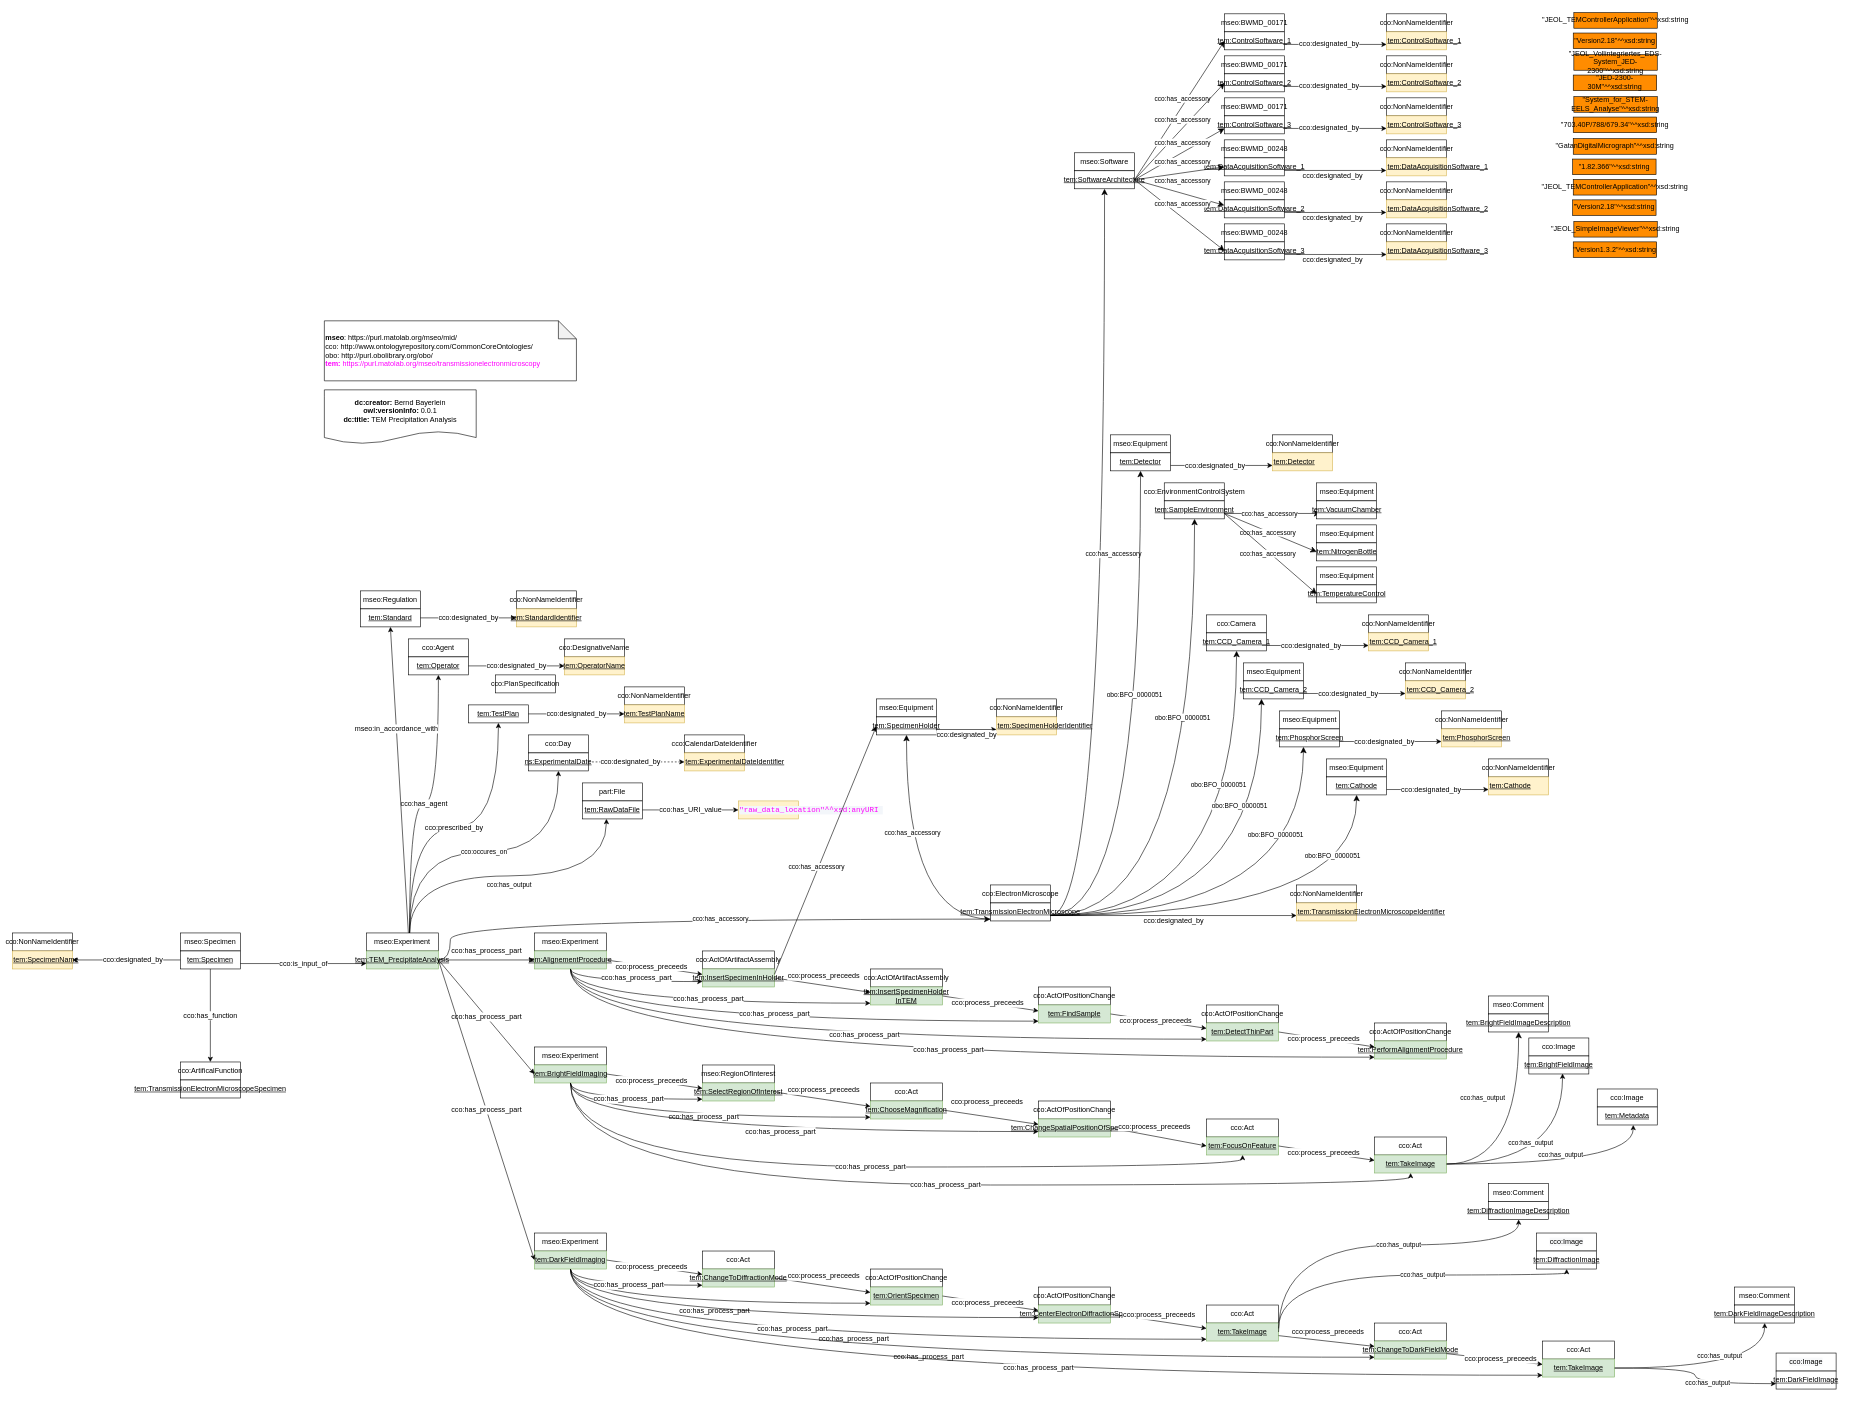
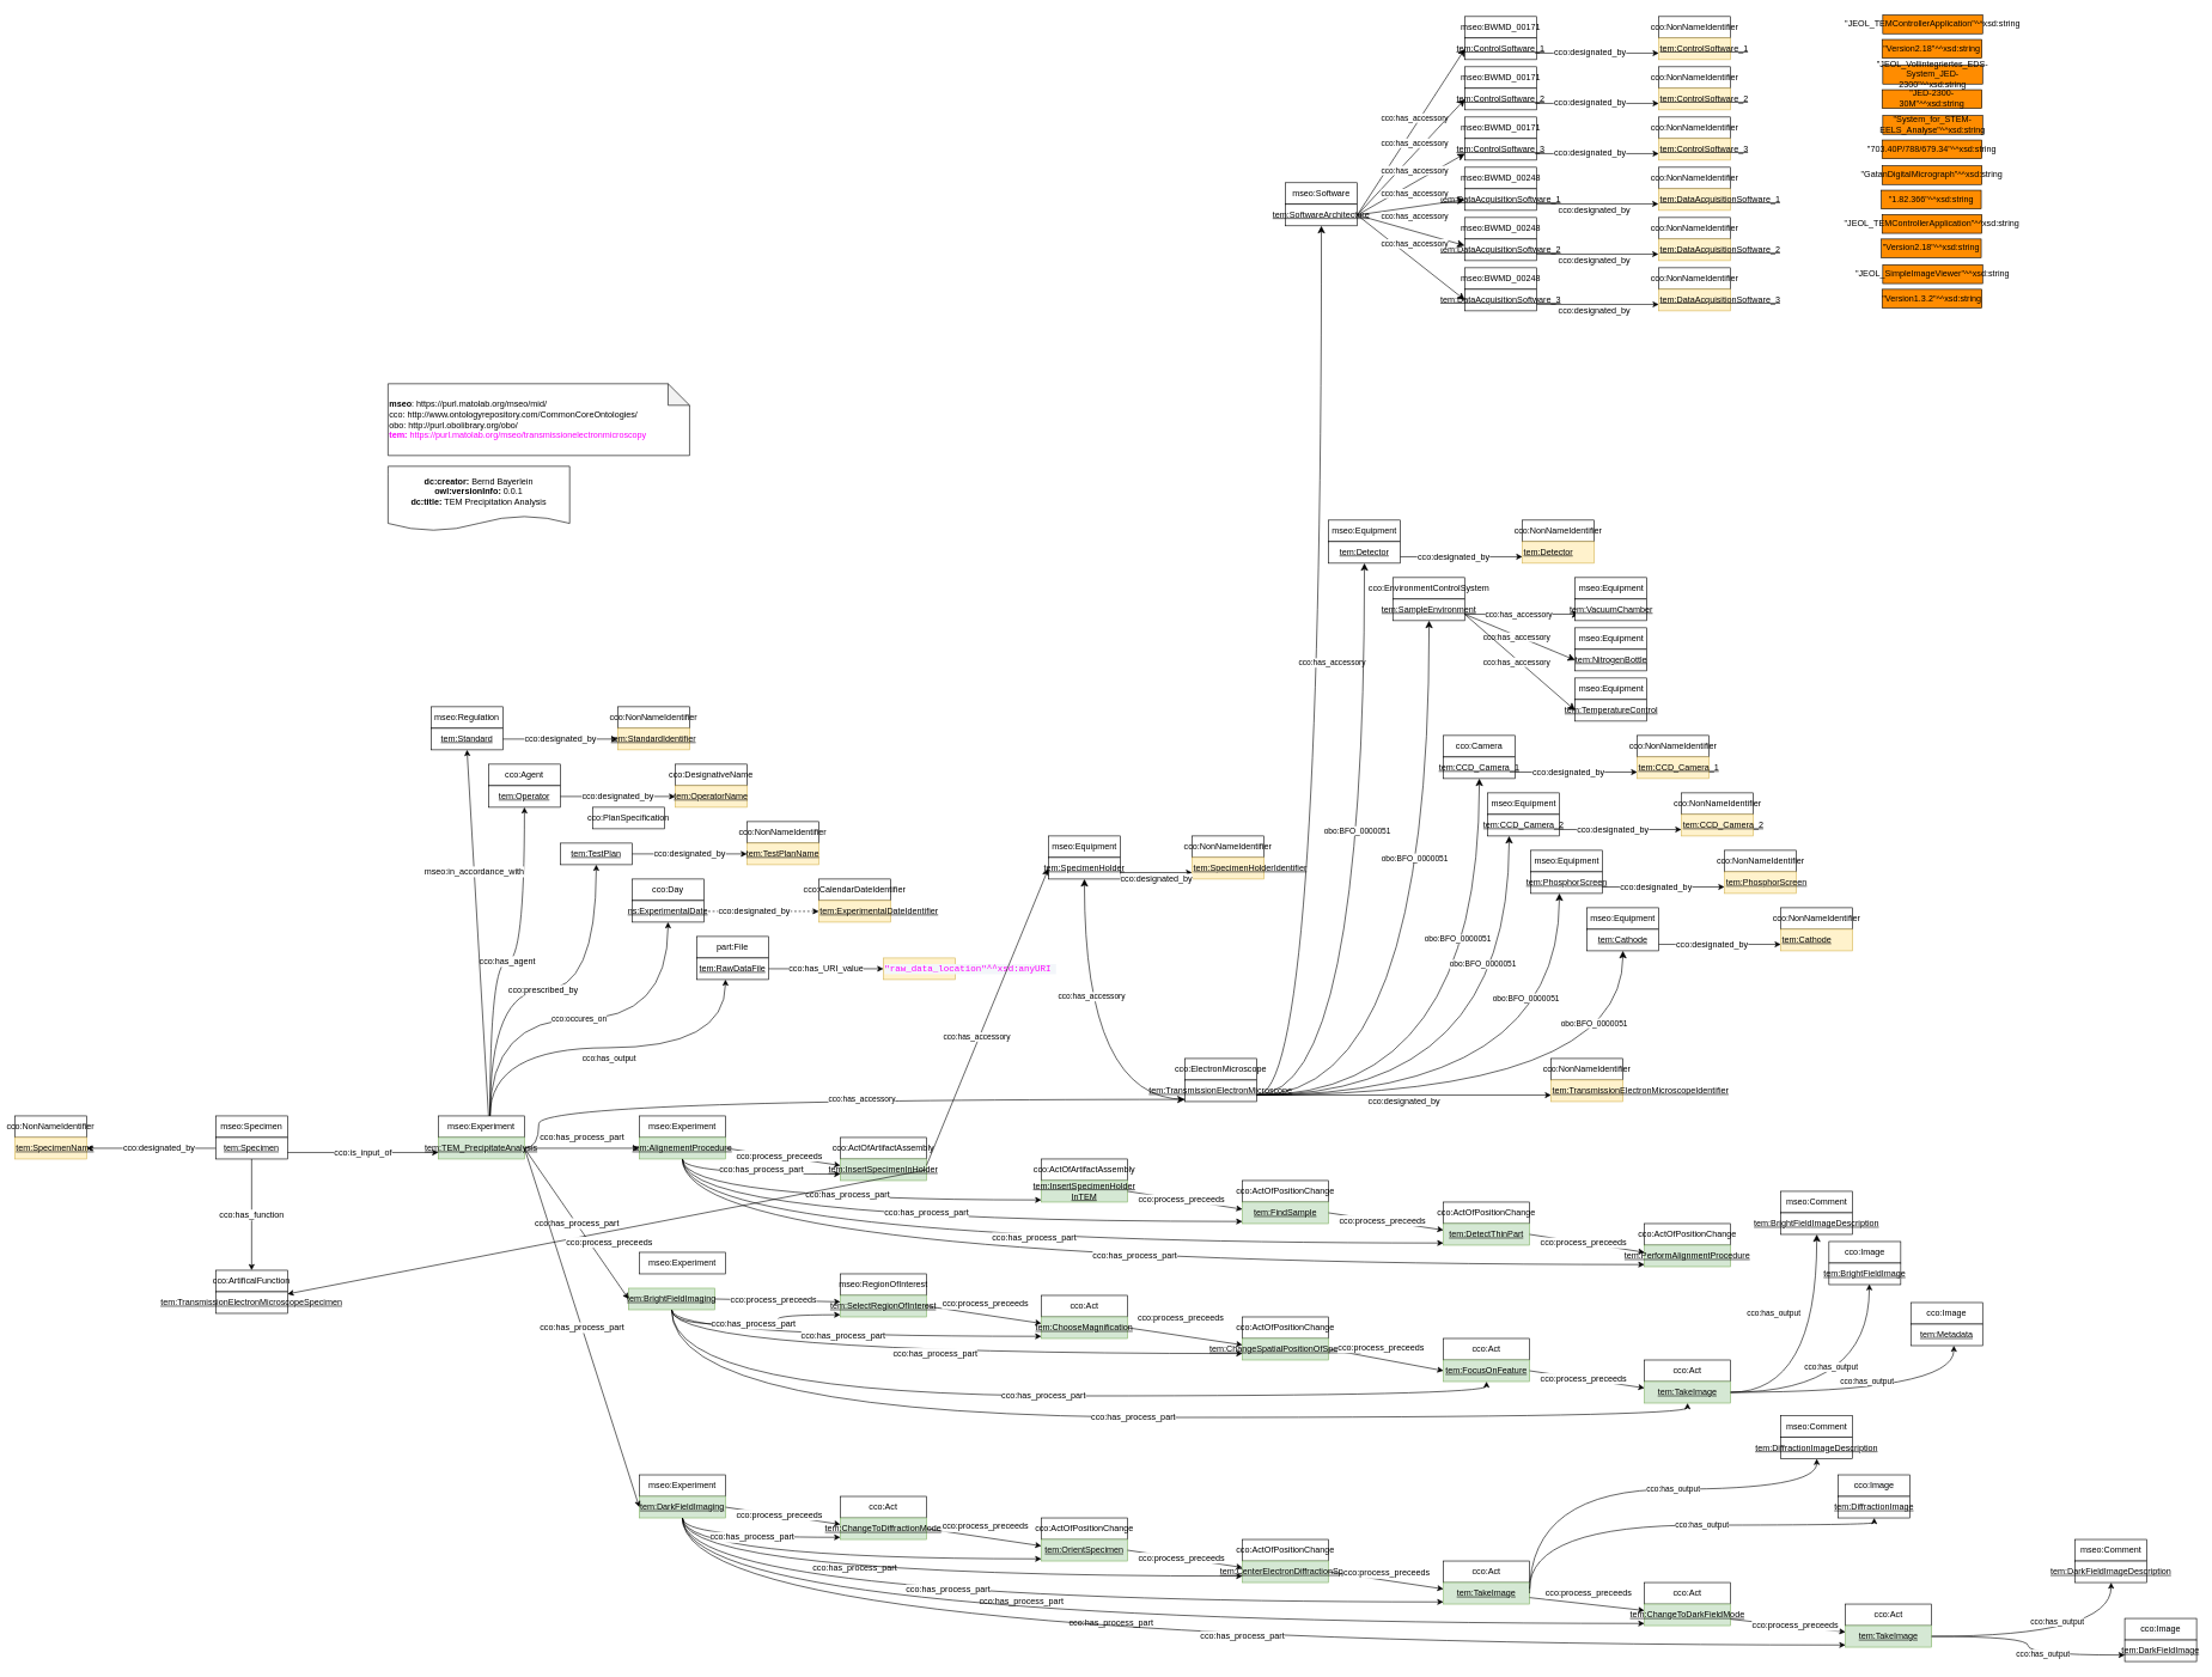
- <mxCell id="36" value="cco:process_preceeds" style="rounded=0;orthogonalLoop=1;jettySize=auto;html=1;exitX=1;exitY=0.5;exitDx=0;exitDy=0;fontSize=12;entryX=0;entryY=0.3;entryDx=0;entryDy=0;" edge="1" parent="1" source="10" target="12"><mxGeometry y="15" relative="1" as="geometry"><mxPoint x="1270" y="1524" as="sourcePoint" /><mxPoint x="1430" y="1524" as="targetPoint" /><mxPoint as="offset" /></mxGeometry></mxCell>
+ <mxCell id="36" value="cco:process_preceeds" style="rounded=0;orthogonalLoop=1;jettySize=auto;html=1;exitX=1;exitY=0.5;exitDx=0;exitDy=0;fontSize=12;" edge="1" parent="1" source="10" target="103"><mxGeometry y="15" relative="1" as="geometry"><mxPoint x="1270" y="1524" as="sourcePoint" /><mxPoint x="1430" y="1524" as="targetPoint" /><mxPoint as="offset" /></mxGeometry></mxCell>
- <mxCell id="16" value="&lt;u&gt;tem:BrightFieldImaging&lt;/u&gt;" style="rounded=0;whiteSpace=wrap;html=1;snapToPoint=1;points=[[0.1,0],[0.2,0],[0.3,0],[0.4,0],[0.5,0],[0.6,0],[0.7,0],[0.8,0],[0.9,0],[0,0.1],[0,0.3],[0,0.5],[0,0.7],[0,0.9],[0.1,1],[0.2,1],[0.3,1],[0.4,1],[0.5,1],[0.6,1],[0.7,1],[0.8,1],[0.9,1],[1,0.1],[1,0.3],[1,0.5],[1,0.7],[1,0.9]];fillColor=#d5e8d4;strokeColor=#82b366;" vertex="1" parent="1"><mxGeometry x="890" y="1774" width="120" height="30" as="geometry" /></mxCell>
+ <mxCell id="16" value="&lt;u&gt;tem:BrightFieldImaging&lt;/u&gt;" style="rounded=0;whiteSpace=wrap;html=1;snapToPoint=1;points=[[0.1,0],[0.2,0],[0.3,0],[0.4,0],[0.5,0],[0.6,0],[0.7,0],[0.8,0],[0.9,0],[0,0.1],[0,0.3],[0,0.5],[0,0.7],[0,0.9],[0.1,1],[0.2,1],[0.3,1],[0.4,1],[0.5,1],[0.6,1],[0.7,1],[0.8,1],[0.9,1],[1,0.1],[1,0.3],[1,0.5],[1,0.7],[1,0.9]];fillColor=#d5e8d4;strokeColor=#82b366;" vertex="1" parent="1"><mxGeometry x="875" y="1794" width="120" height="30" as="geometry" /></mxCell>
